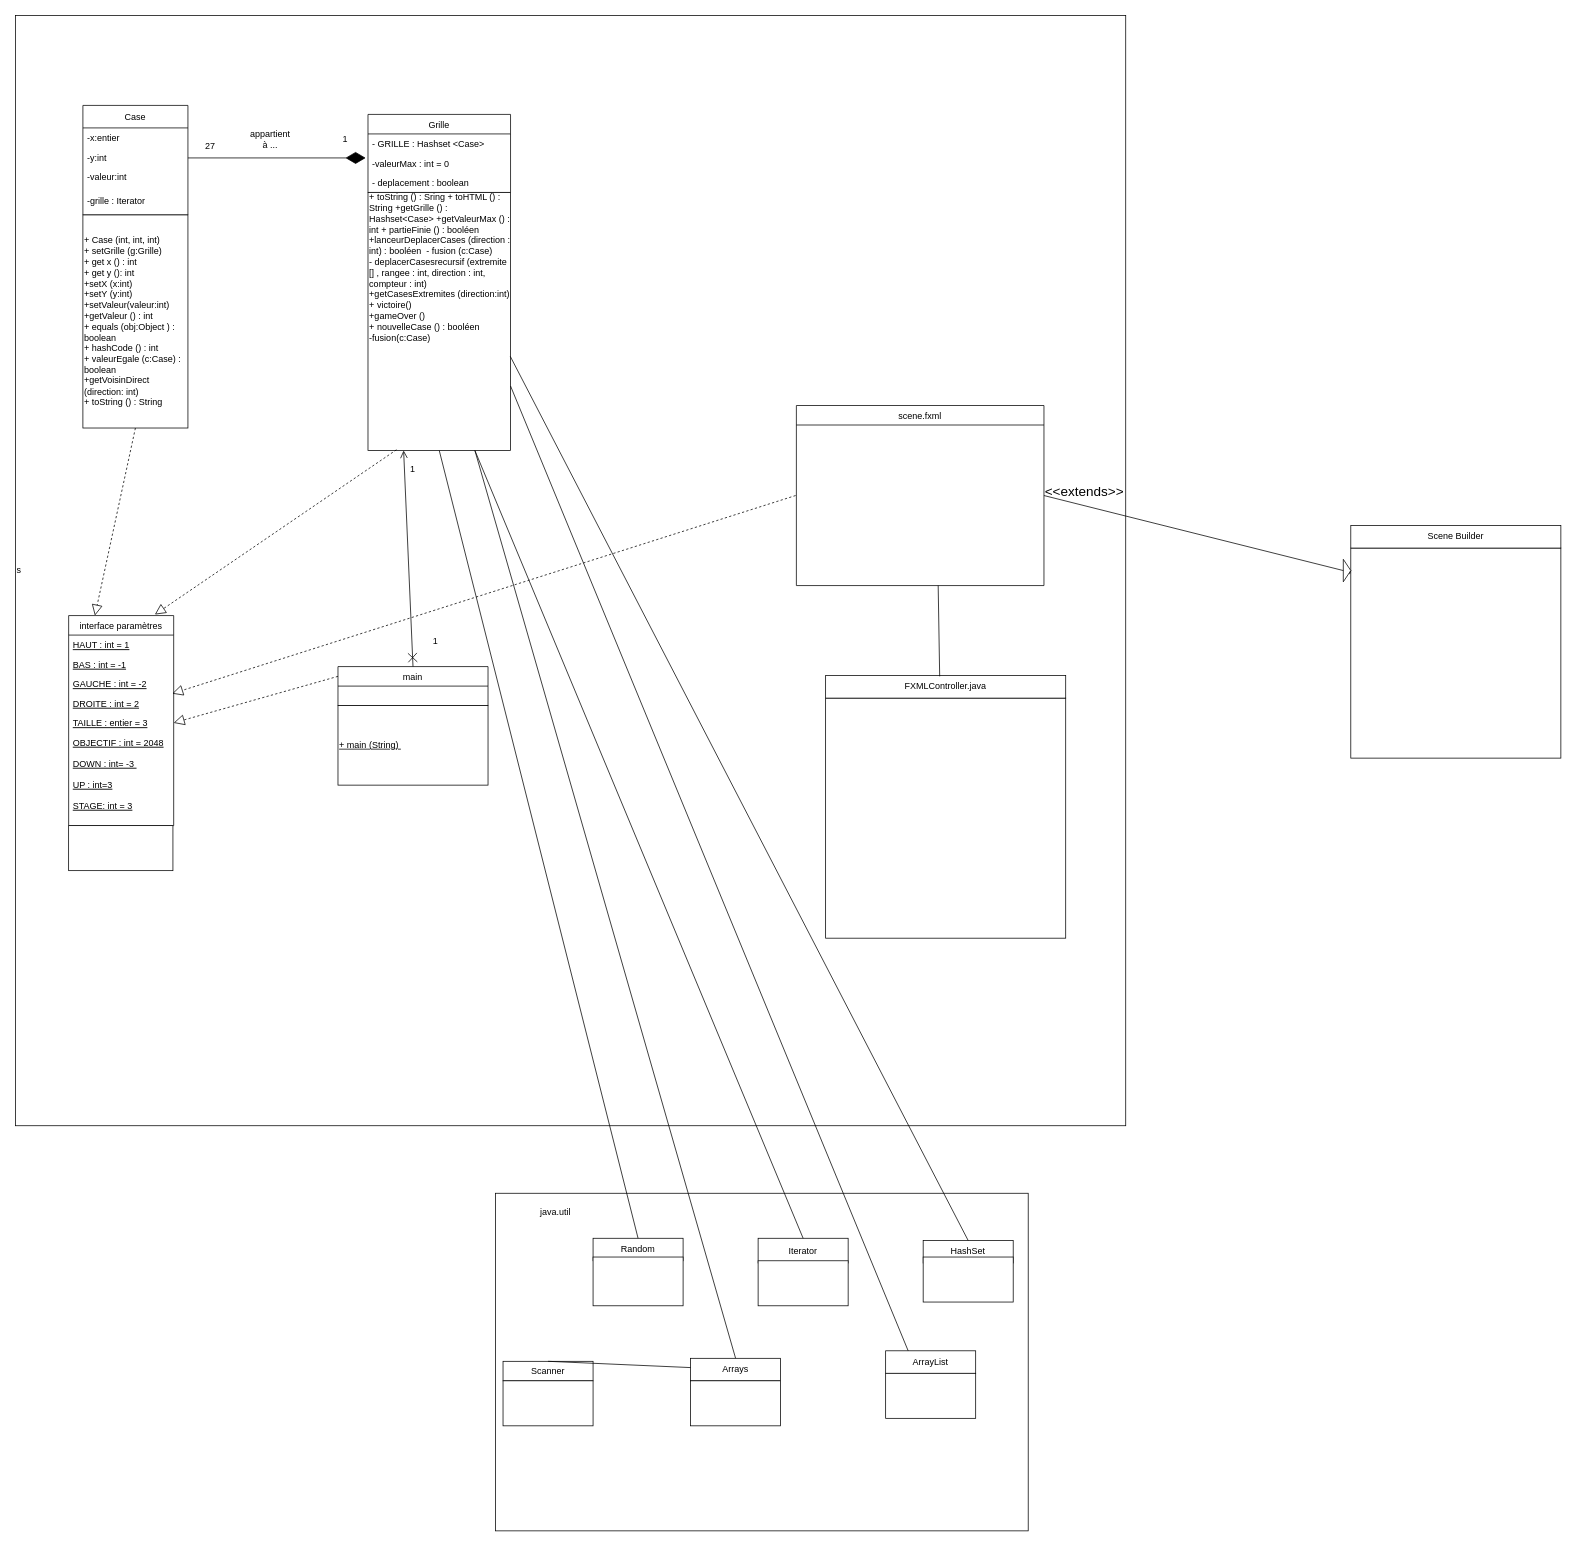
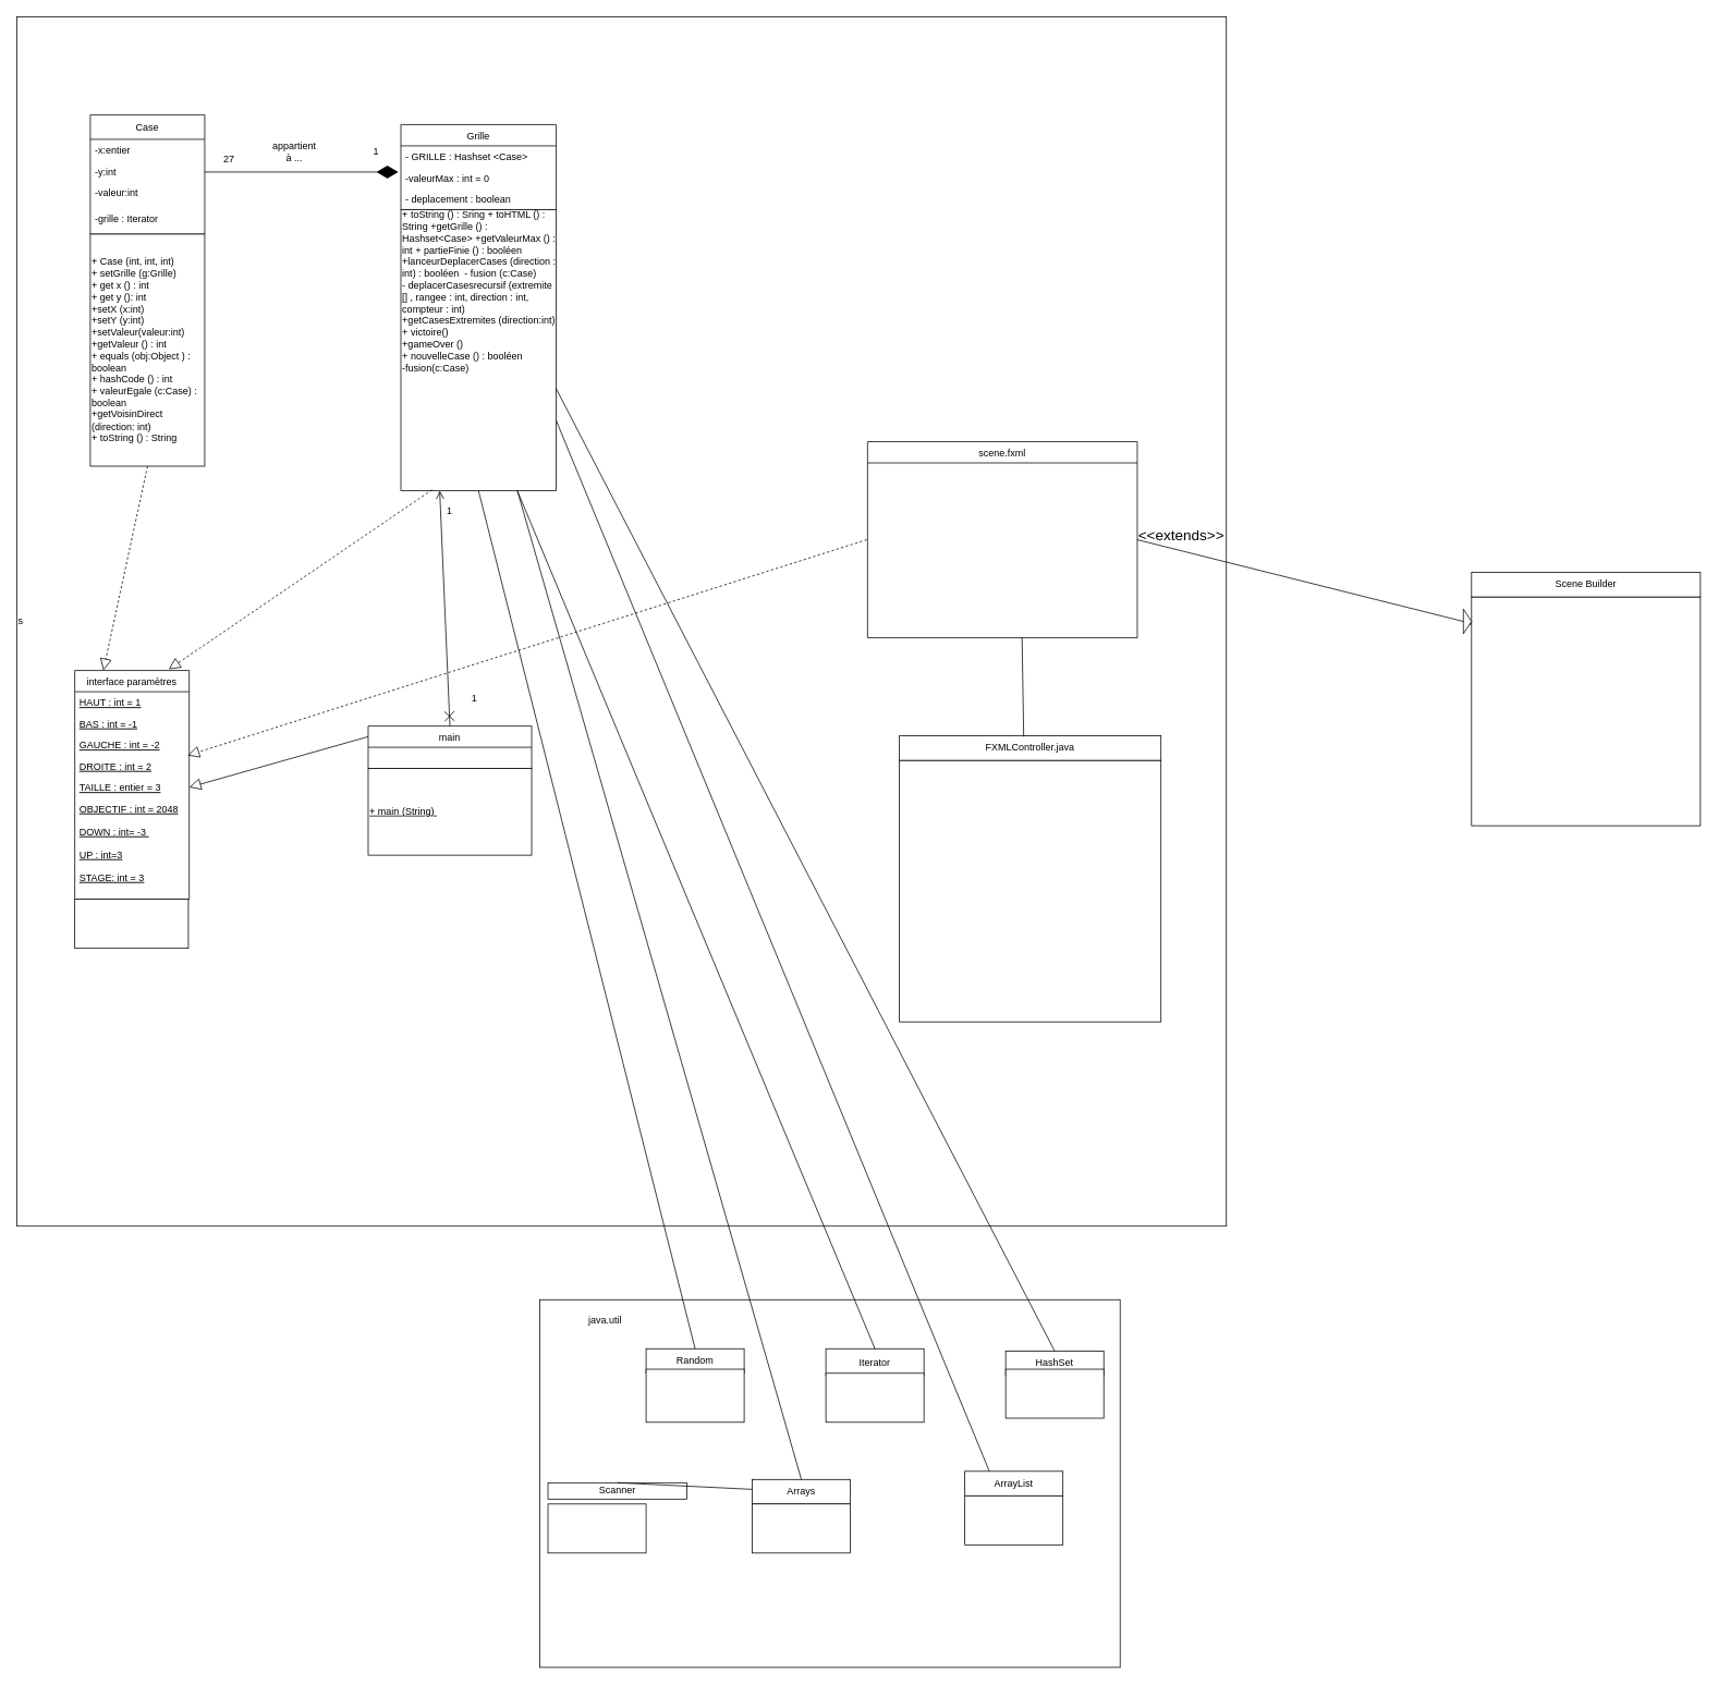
- <mxCell id="29" value="" style="endArrow=block;dashed=1;endFill=0;endSize=12;html=1;rounded=0;exitX=0;exitY=0.25;exitDx=0;exitDy=0;entryX=1;entryY=0.5;entryDx=0;entryDy=0;" parent="1" source="19" target="17" edge="1"><mxGeometry width="160" relative="1" as="geometry"><mxPoint x="230" y="880" as="sourcePoint" /><mxPoint x="390" y="880" as="targetPoint" /></mxGeometry></mxCell>
+ <mxCell id="29" value="" style="endArrow=block;dashed=0;endFill=0;endSize=12;html=1;rounded=0;exitX=0;exitY=0.25;exitDx=0;exitDy=0;entryX=1;entryY=0.5;entryDx=0;entryDy=0;" parent="1" source="19" target="17" edge="1"><mxGeometry width="160" relative="1" as="geometry"><mxPoint x="230" y="880" as="sourcePoint" /><mxPoint x="390" y="880" as="targetPoint" /></mxGeometry></mxCell>
- <mxCell id="42" value="Scanner" style="rounded=0;whiteSpace=wrap;html=1;" parent="1" vertex="1"><mxGeometry x="670" y="1814" width="120" height="26" as="geometry" /></mxCell>
+ <mxCell id="42" value="Scanner" style="rounded=0;whiteSpace=wrap;html=1;" parent="1" vertex="1"><mxGeometry x="670" y="1814" width="170" height="20" as="geometry" /></mxCell>
